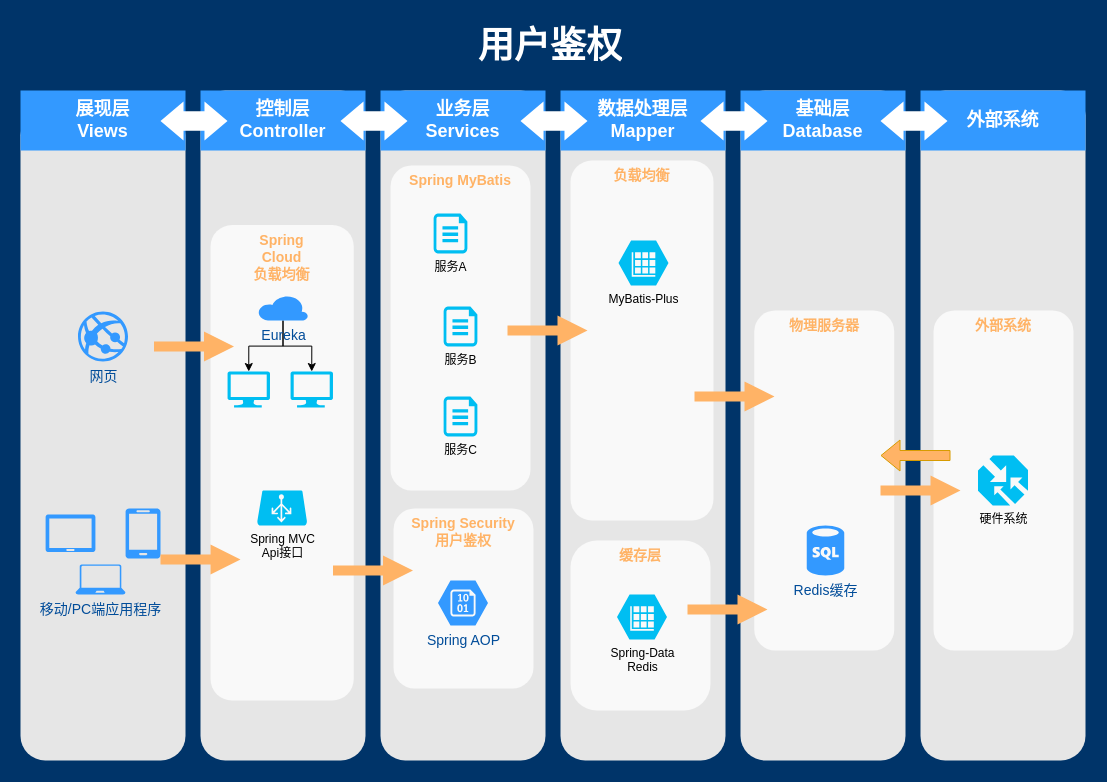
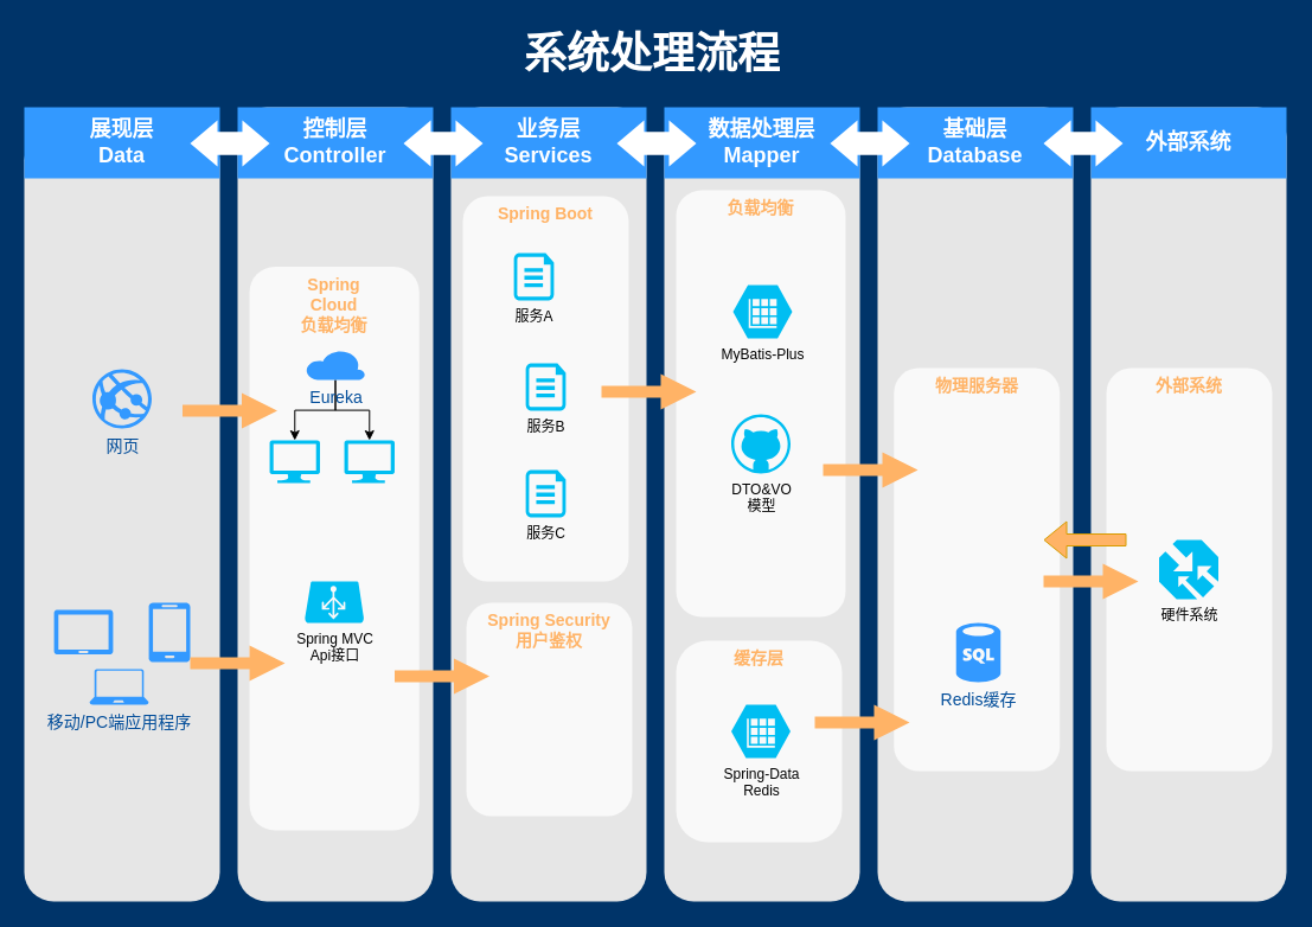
- <mxCell id="20" value="用户鉴权" style="text;html=1;strokeColor=none;fillColor=none;align=center;verticalAlign=middle;whiteSpace=wrap;overflow=hidden;dashed=1;fontSize=36;fontColor=#FFFFFF;fontFamily=Helvetica;fontStyle=1" parent="1" vertex="1"><mxGeometry x="20" y="20" width="1060" height="50" as="geometry" /></mxCell>
+ <mxCell id="20" value="系统处理流程" style="text;html=1;strokeColor=none;fillColor=none;align=center;verticalAlign=middle;whiteSpace=wrap;overflow=hidden;dashed=1;fontSize=36;fontColor=#FFFFFF;fontFamily=Helvetica;fontStyle=1" parent="1" vertex="1"><mxGeometry x="20" y="20" width="1060" height="50" as="geometry" /></mxCell>
- <mxCell id="8" value="展现层&lt;br&gt;Views" style="whiteSpace=wrap;html=1;dashed=1;strokeColor=none;strokeWidth=2;fillColor=#3399FF;fontFamily=Helvetica;fontSize=18;fontColor=#FFFFFF;fontStyle=1" parent="1" vertex="1"><mxGeometry x="20" y="90" width="165" height="60" as="geometry" /></mxCell>
+ <mxCell id="8" value="展现层&lt;br&gt;Data" style="whiteSpace=wrap;html=1;dashed=1;strokeColor=none;strokeWidth=2;fillColor=#3399FF;fontFamily=Helvetica;fontSize=18;fontColor=#FFFFFF;fontStyle=1" parent="1" vertex="1"><mxGeometry x="20" y="90" width="165" height="60" as="geometry" /></mxCell>
- <mxCell id="21" value="Spring MyBatis" style="rounded=1;whiteSpace=wrap;html=1;dashed=1;strokeColor=none;strokeWidth=2;fillColor=#FFFFFF;fontFamily=Helvetica;fontSize=14;fontColor=#FFB366;opacity=75;verticalAlign=top;fontStyle=1" parent="1" vertex="1"><mxGeometry x="390" y="165" width="140" height="325" as="geometry" /></mxCell>
+ <mxCell id="21" value="Spring Boot" style="rounded=1;whiteSpace=wrap;html=1;dashed=1;strokeColor=none;strokeWidth=2;fillColor=#FFFFFF;fontFamily=Helvetica;fontSize=14;fontColor=#FFB366;opacity=75;verticalAlign=top;fontStyle=1" parent="1" vertex="1"><mxGeometry x="390" y="165" width="140" height="325" as="geometry" /></mxCell>
+ <mxCell id="42" value="DTO&amp;amp;VO&lt;br&gt;模型" style="verticalLabelPosition=bottom;html=1;verticalAlign=top;align=center;strokeColor=none;fillColor=#00BEF2;shape=mxgraph.azure.github_code;pointerEvents=1;" vertex="1" parent="1"><mxGeometry x="616.5" y="349" width="50" height="50" as="geometry" /></mxCell>
- <mxCell id="23" value="Spring AOP" style="verticalLabelPosition=bottom;html=1;verticalAlign=top;strokeColor=none;fillColor=#3399FF;shape=mxgraph.azure.storage_blob;dashed=1;fontFamily=Helvetica;fontSize=14;fontColor=#004C99" parent="1" vertex="1"><mxGeometry x="437.5" y="580" width="50" height="45" as="geometry" /></mxCell>
